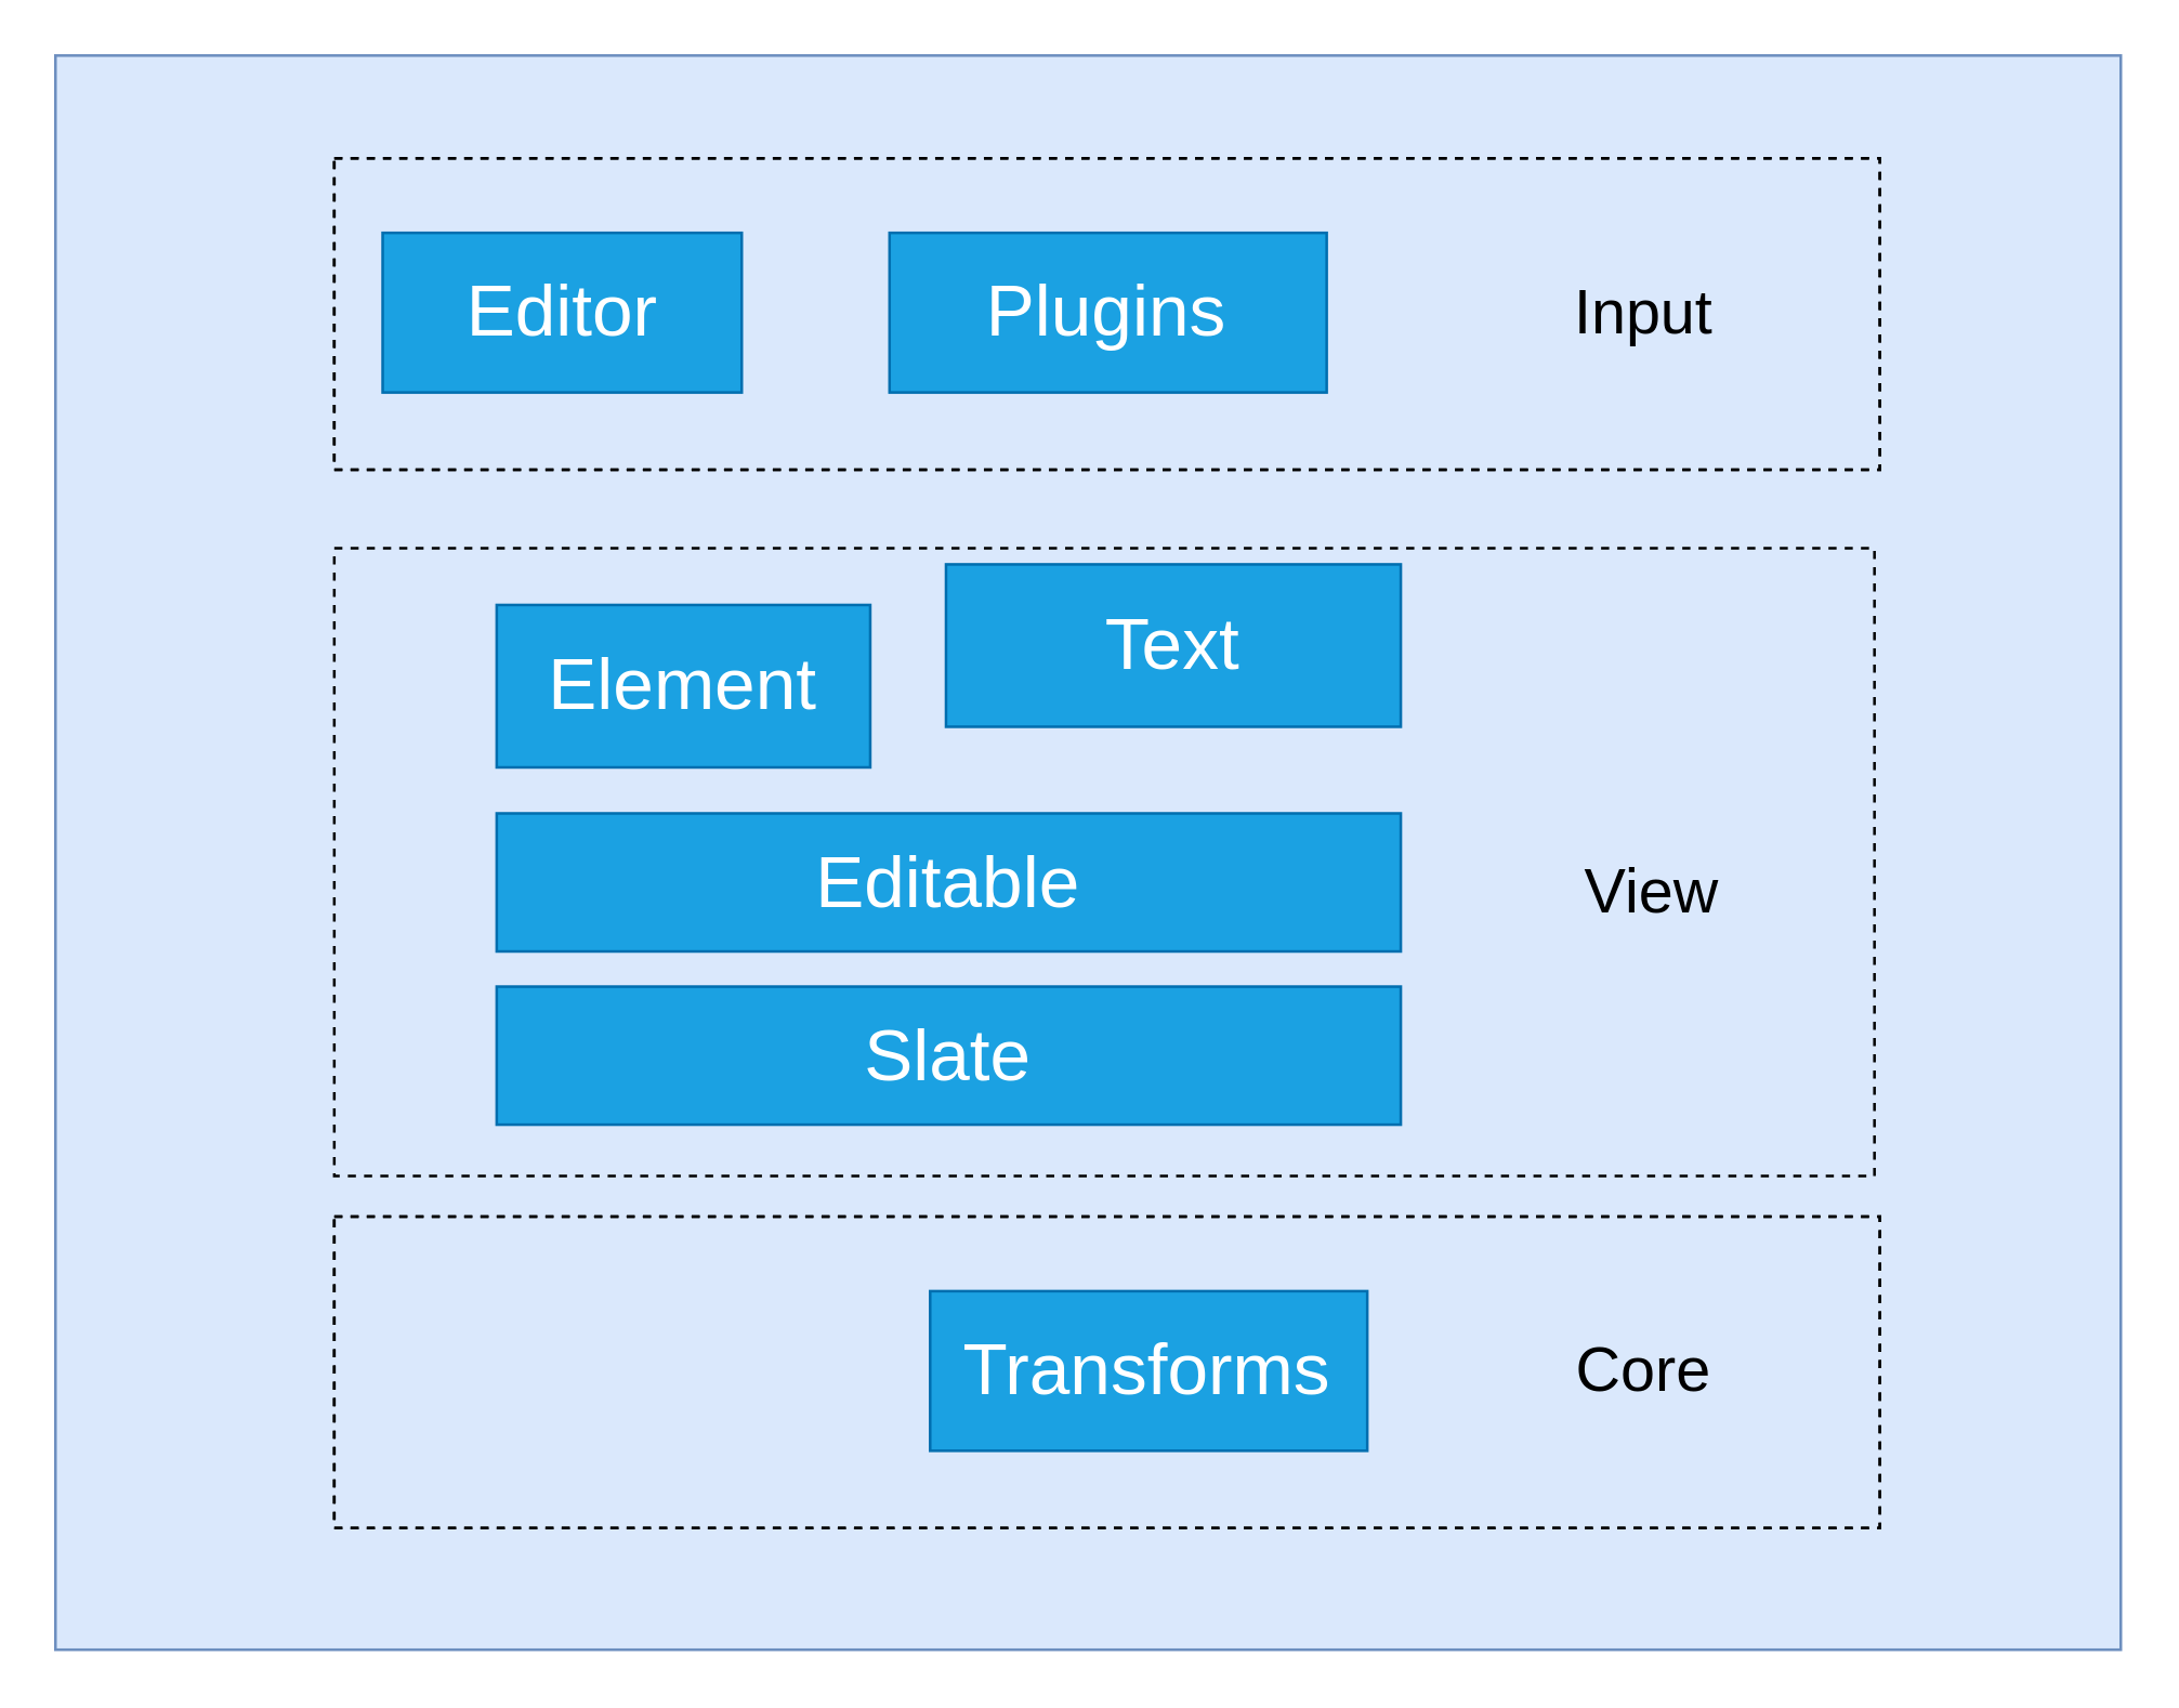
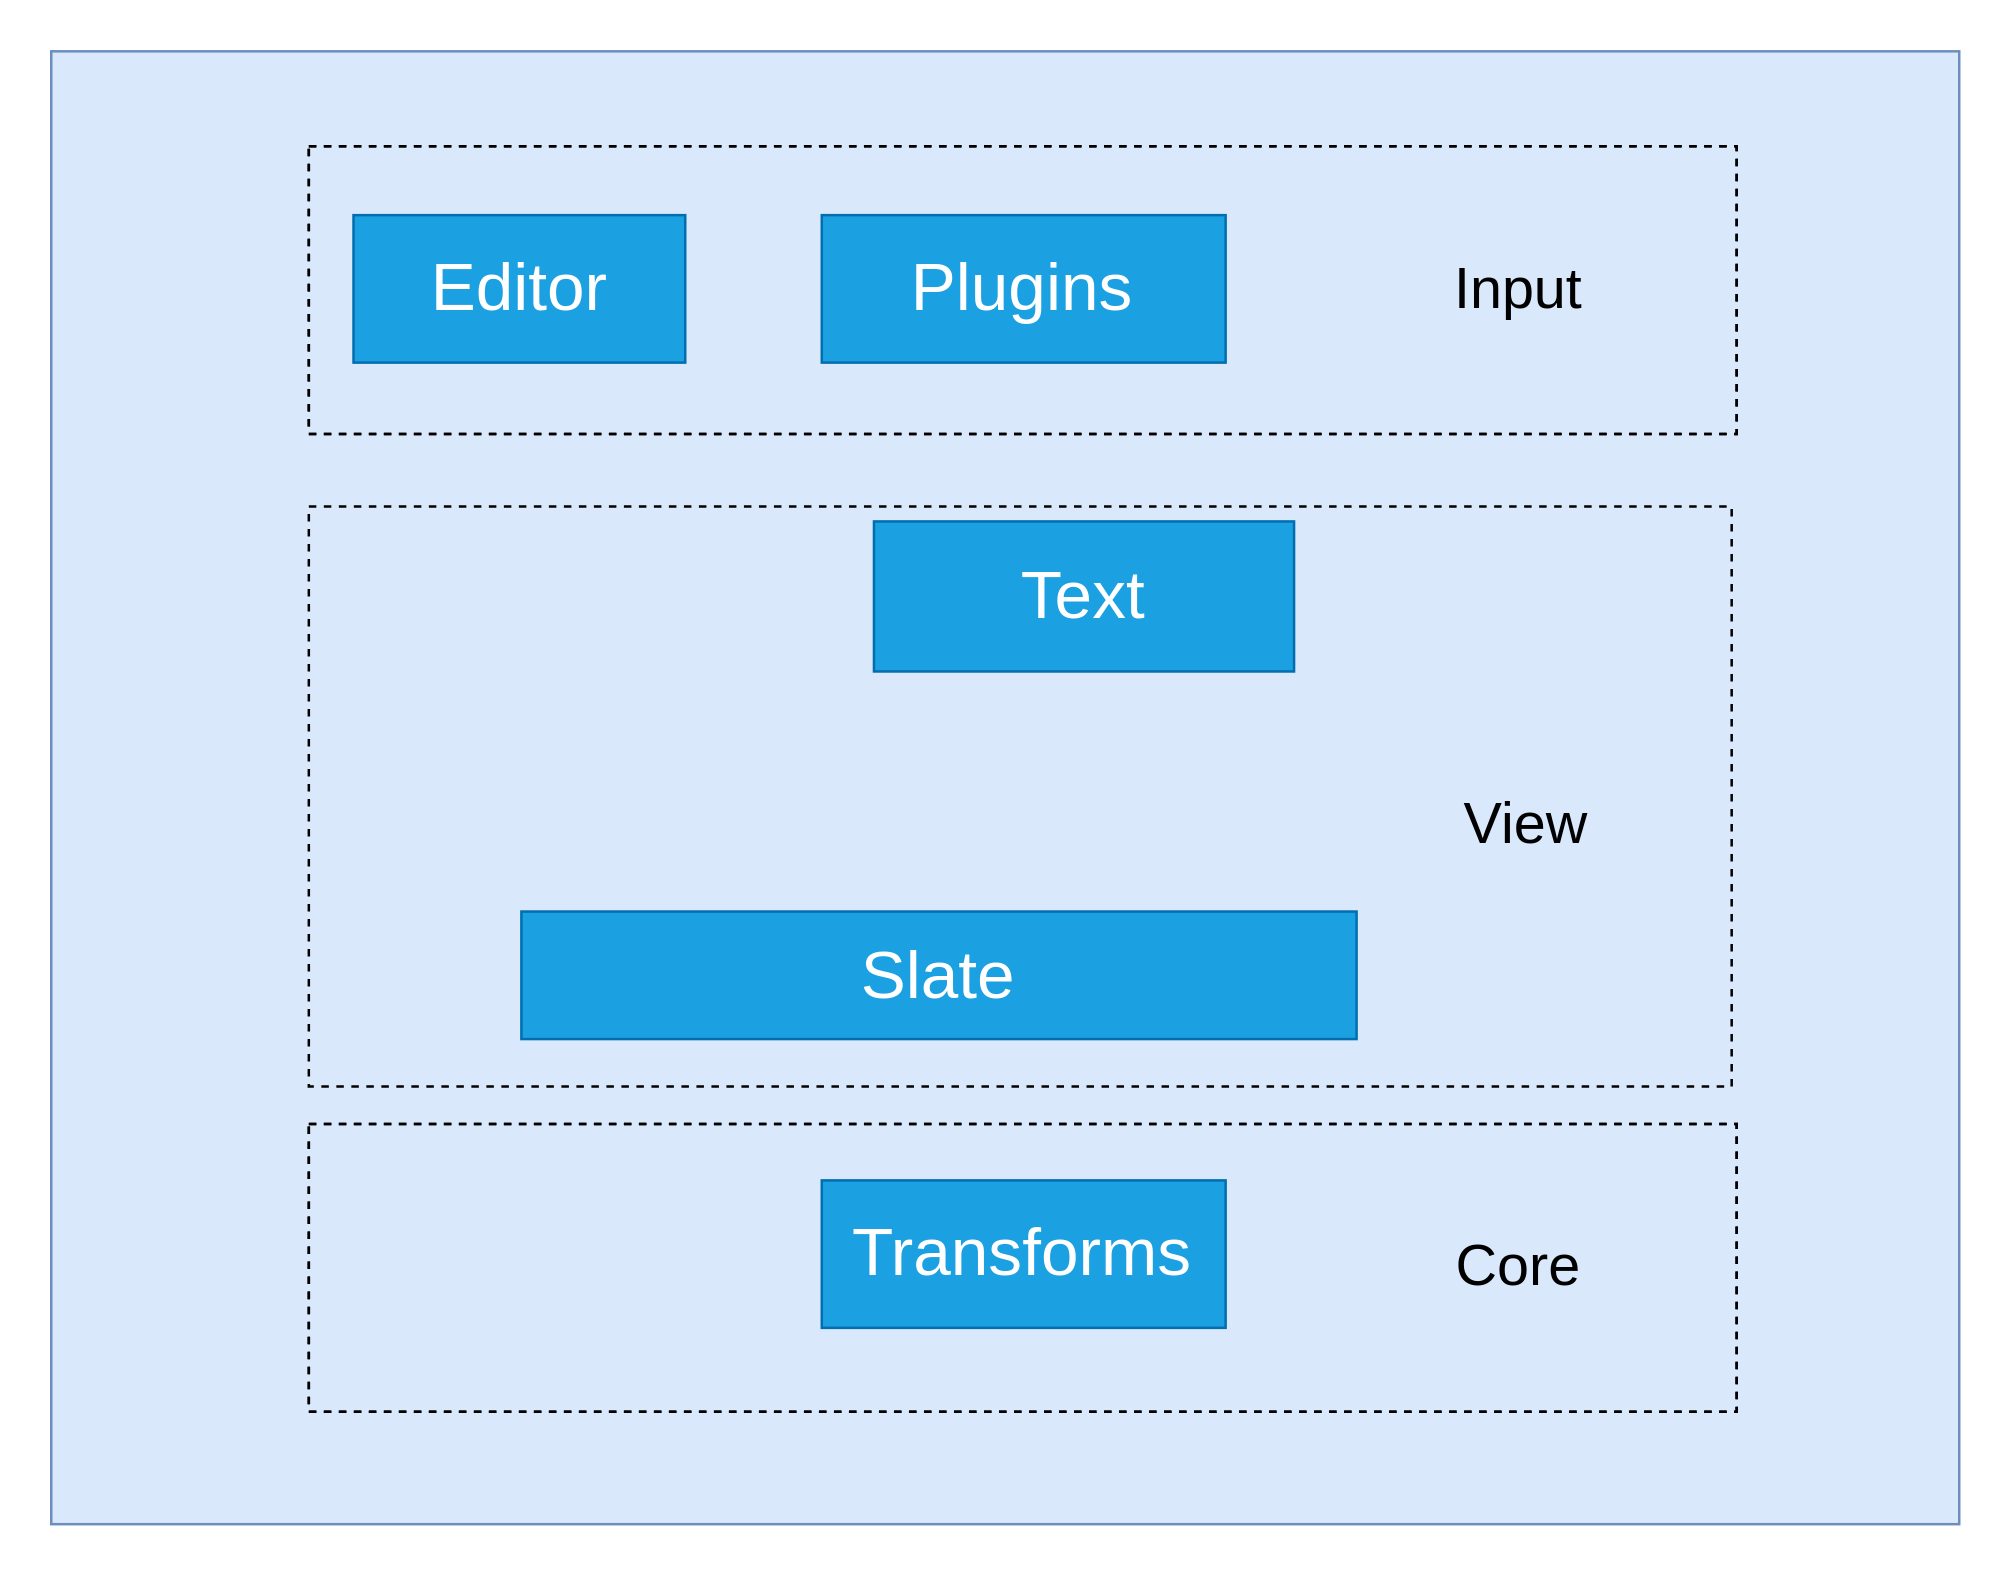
- <mxCell id="5" value="Element" style="text;html=1;strokeColor=#006EAF;fillColor=#1ba1e2;align=center;verticalAlign=middle;whiteSpace=wrap;rounded=0;fontSize=27;fontColor=#ffffff;" vertex="1" parent="1"><mxGeometry x="183" y="223" width="138" height="60" as="geometry" /></mxCell>
- <mxCell id="12" value="Editable" style="text;html=1;strokeColor=#006EAF;fillColor=#1ba1e2;align=center;verticalAlign=middle;whiteSpace=wrap;rounded=0;fontSize=27;fontColor=#ffffff;" vertex="1" parent="1"><mxGeometry x="183" y="300" width="334" height="51" as="geometry" /></mxCell>
- <mxCell id="7" value="Slate" style="text;html=1;strokeColor=#006EAF;fillColor=#1ba1e2;align=center;verticalAlign=middle;whiteSpace=wrap;rounded=0;fontSize=27;fontColor=#ffffff;" vertex="1" parent="1"><mxGeometry x="183" y="364" width="334" height="51" as="geometry" /></mxCell>
+ <mxCell id="7" value="Slate" style="text;html=1;strokeColor=#006EAF;fillColor=#1ba1e2;align=center;verticalAlign=middle;whiteSpace=wrap;rounded=0;fontSize=27;fontColor=#ffffff;" vertex="1" parent="1"><mxGeometry x="208" y="364" width="334" height="51" as="geometry" /></mxCell>
- <mxCell id="11" value="Transforms" style="text;html=1;strokeColor=#006EAF;fillColor=#1ba1e2;align=center;verticalAlign=middle;whiteSpace=wrap;rounded=0;fontSize=27;fontColor=#ffffff;" vertex="1" parent="8"><mxGeometry x="220.133" y="27.521" width="161.495" height="58.974" as="geometry" /></mxCell>
+ <mxCell id="11" value="Transforms" style="text;html=1;strokeColor=#006EAF;fillColor=#1ba1e2;align=center;verticalAlign=middle;whiteSpace=wrap;rounded=0;fontSize=27;fontColor=#ffffff;" vertex="1" parent="8"><mxGeometry x="205.133" y="22.521" width="161.495" height="58.974" as="geometry" /></mxCell>
